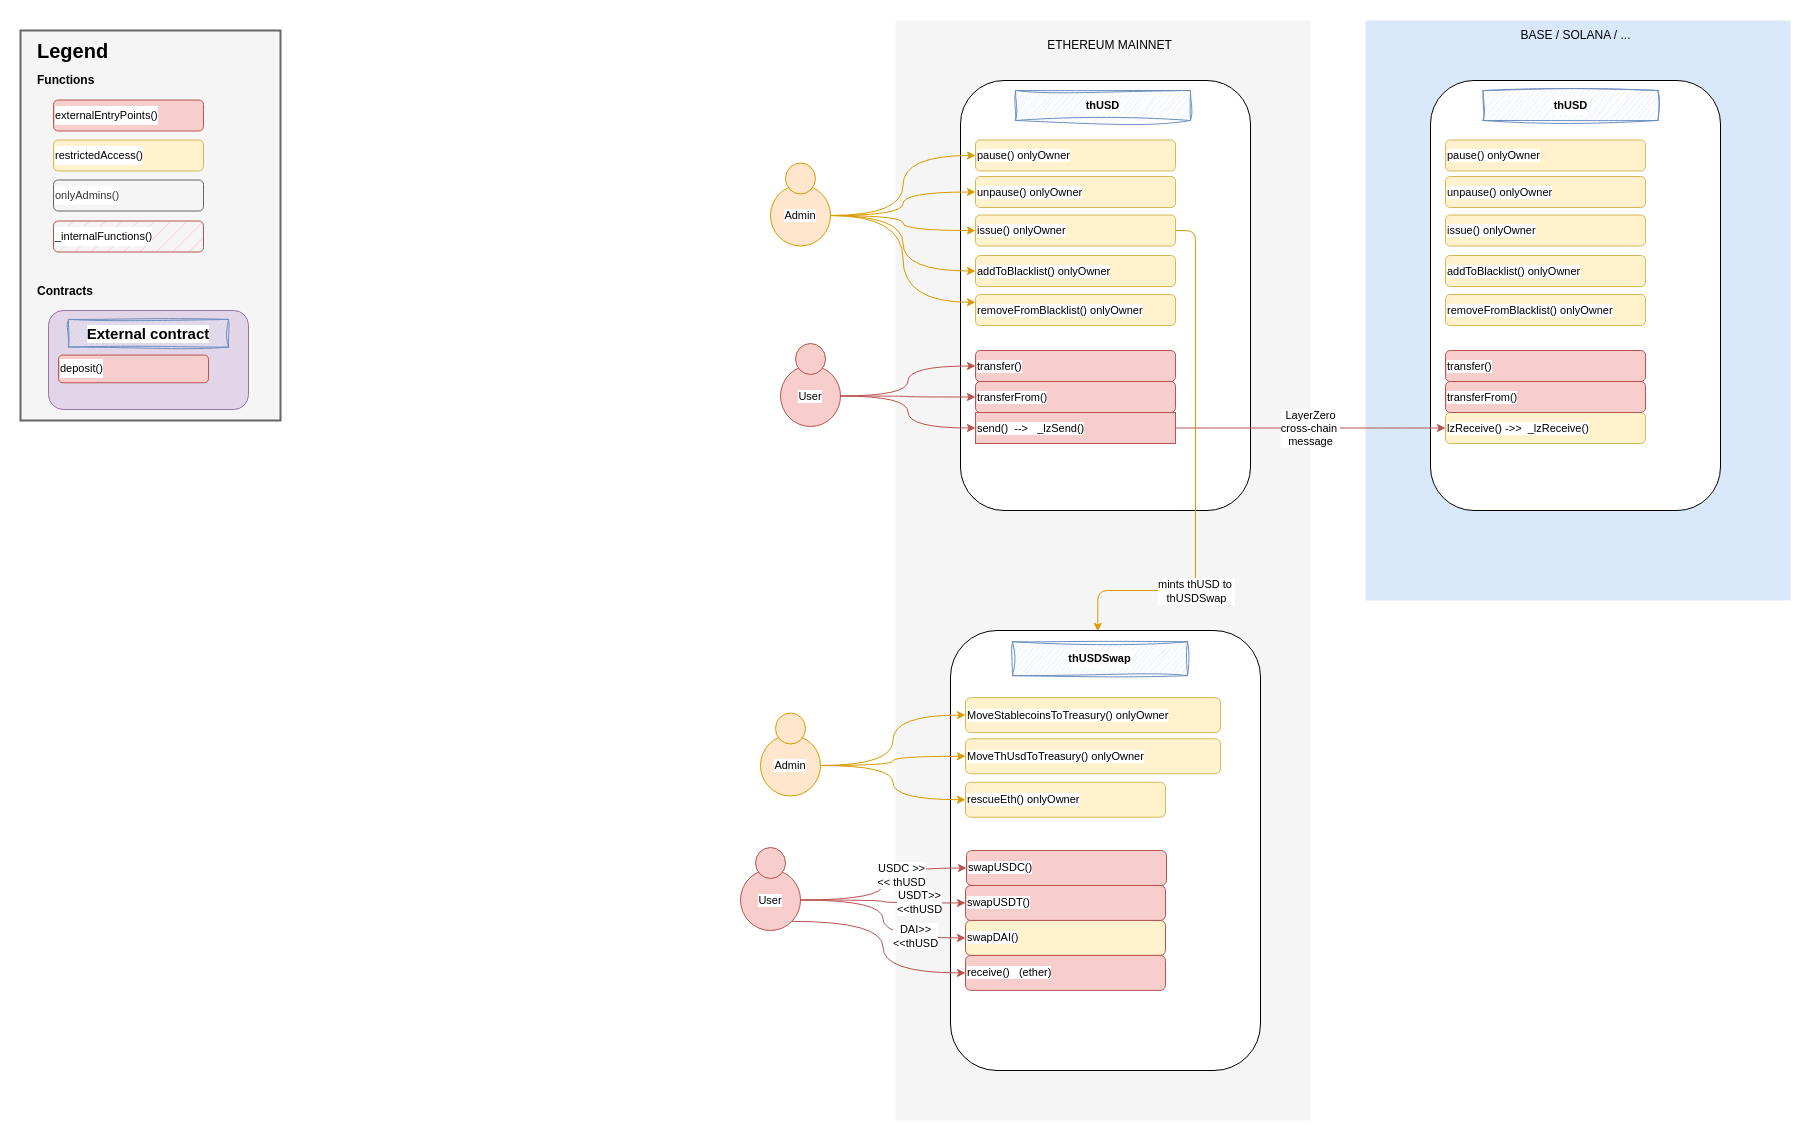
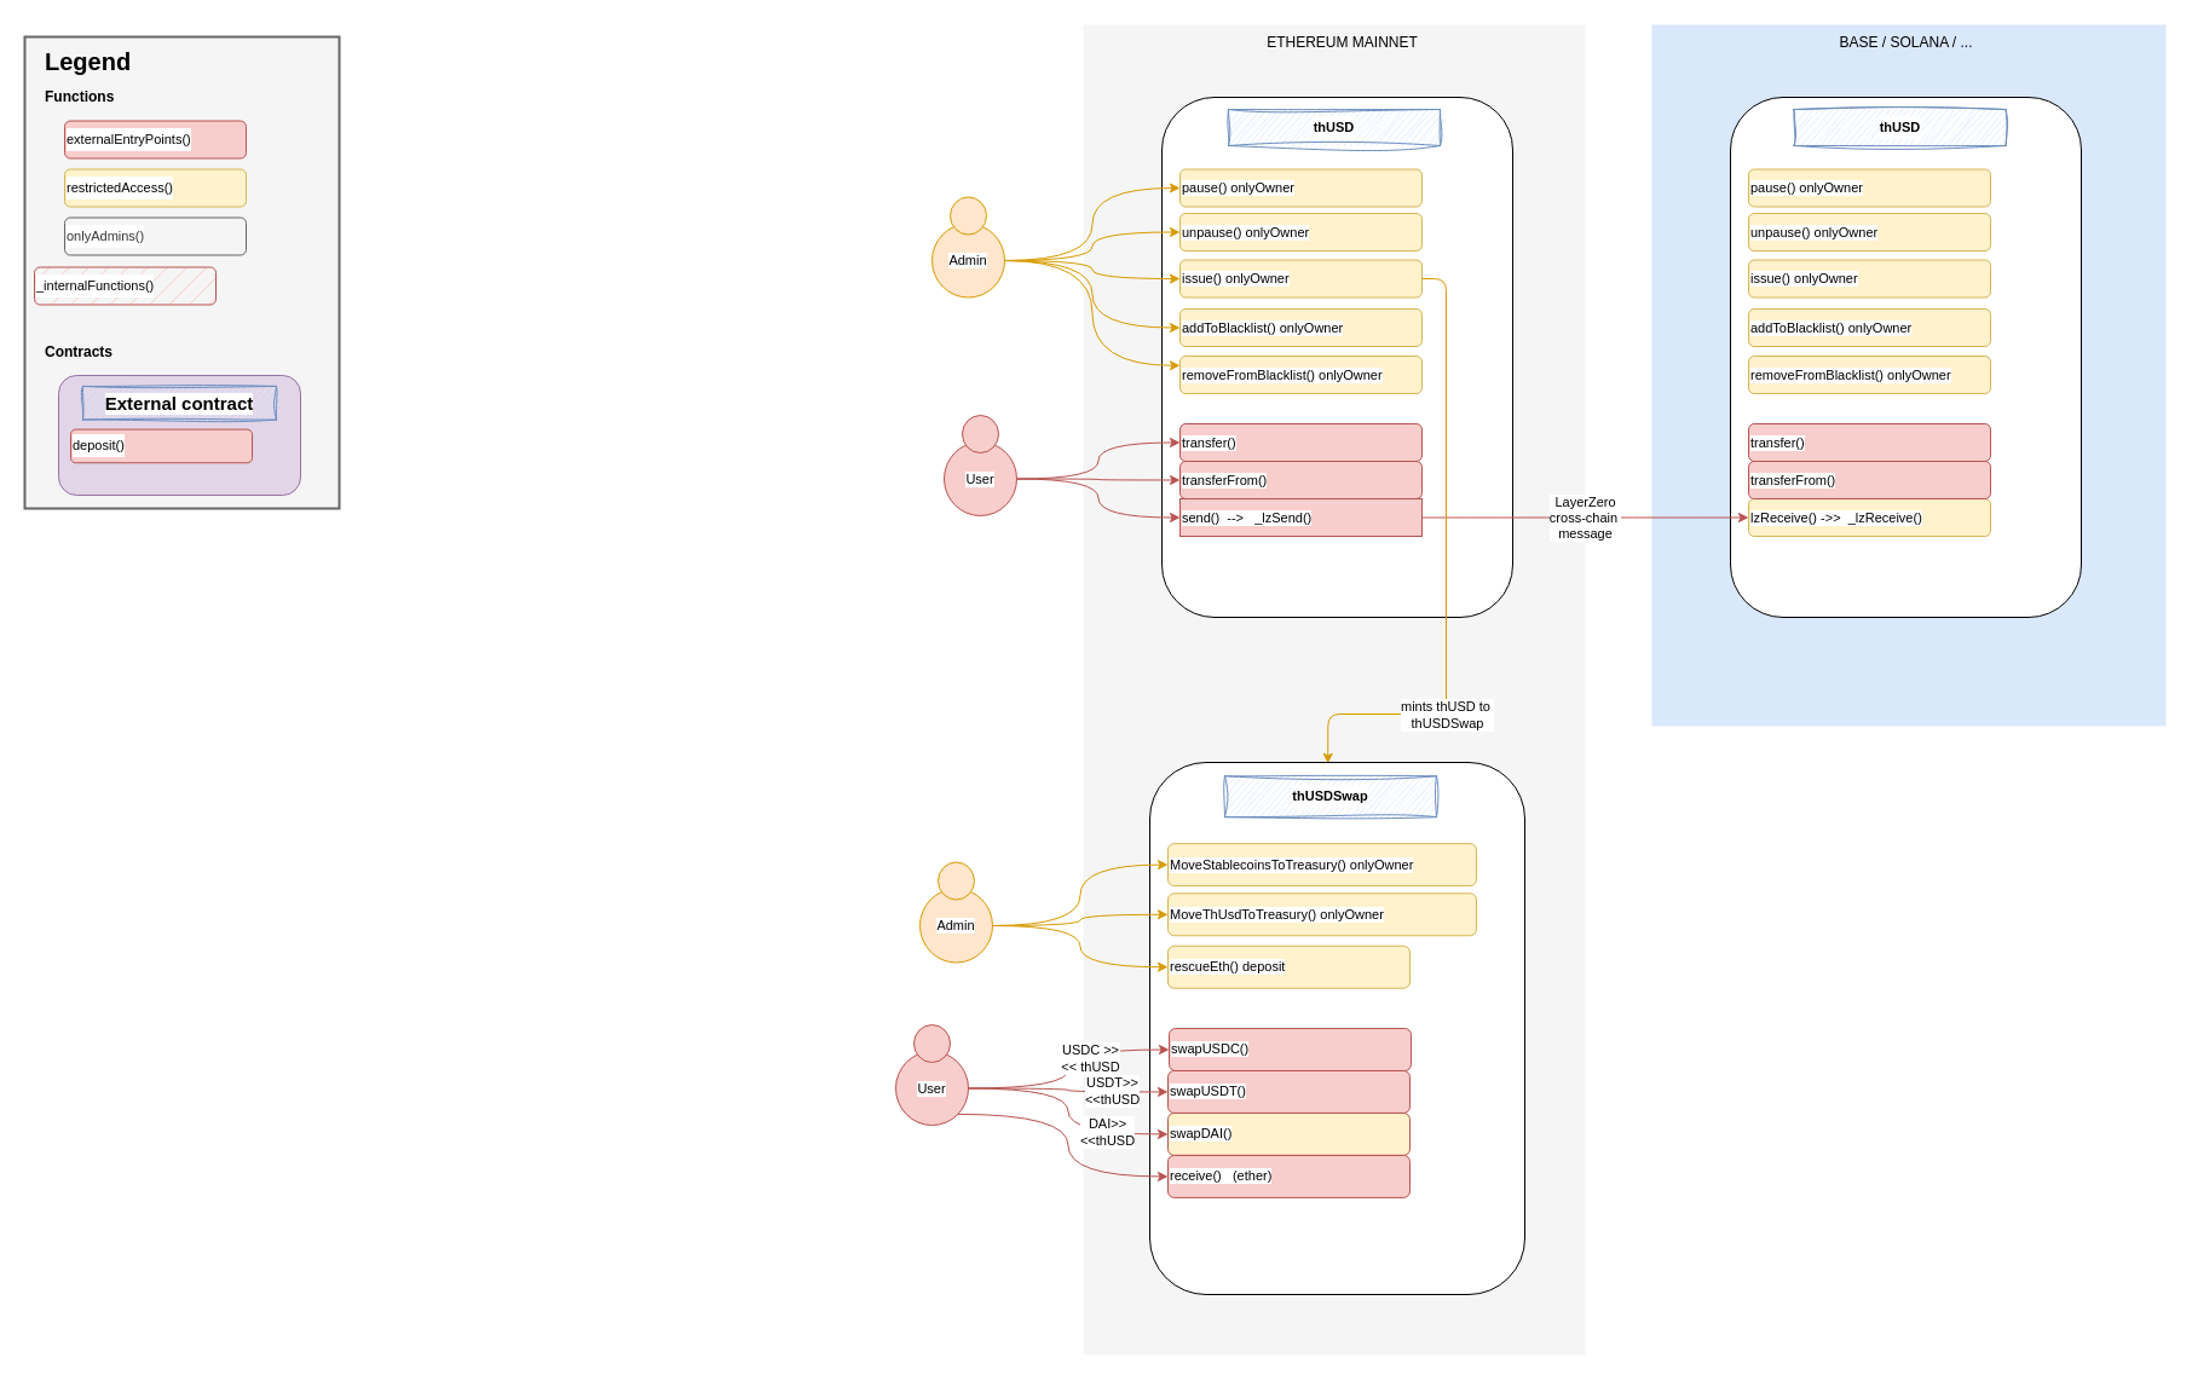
- <mxCell id="16" value="ETHEREUM MAINNET" style="text;html=1;align=center;verticalAlign=middle;whiteSpace=wrap;rounded=0;" parent="1" vertex="1"><mxGeometry x="1017" y="30" width="185" height="30" as="geometry" /></mxCell>
+ <mxCell id="16" value="ETHEREUM MAINNET" style="text;html=1;align=center;verticalAlign=middle;whiteSpace=wrap;rounded=0;" parent="1" vertex="1"><mxGeometry x="1017" y="20" width="185" height="30" as="geometry" /></mxCell>
- <mxCell id="8" value="&lt;div style=&quot;line-height: 19px;&quot;&gt;_internalFunctions()&lt;/div&gt;" style="rounded=1;whiteSpace=wrap;html=1;fontFamily=Helvetica;fontSize=11;labelBackgroundColor=default;align=left;fillColor=#f8cecc;strokeColor=#b85450;fillStyle=hatch;glass=0;" parent="1" vertex="1"><mxGeometry x="53" y="220.5" width="150" height="31" as="geometry" /></mxCell>
+ <mxCell id="8" value="&lt;div style=&quot;line-height: 19px;&quot;&gt;_internalFunctions()&lt;/div&gt;" style="rounded=1;whiteSpace=wrap;html=1;fontFamily=Helvetica;fontSize=11;labelBackgroundColor=default;align=left;fillColor=#f8cecc;strokeColor=#b85450;fillStyle=hatch;glass=0;" parent="1" vertex="1"><mxGeometry x="28" y="220.5" width="150" height="31" as="geometry" /></mxCell>
- <mxCell id="66" value="rescueEth() onlyOwner" style="rounded=1;whiteSpace=wrap;html=1;fontFamily=Helvetica;fontSize=11;labelBackgroundColor=default;fillColor=#fff2cc;strokeColor=#d6b656;align=left;container=0;" parent="61" vertex="1"><mxGeometry x="15" y="151.744" width="200" height="34.974" as="geometry" /></mxCell>
+ <mxCell id="66" value="rescueEth() deposit" style="rounded=1;whiteSpace=wrap;html=1;fontFamily=Helvetica;fontSize=11;labelBackgroundColor=default;fillColor=#fff2cc;strokeColor=#d6b656;align=left;container=0;" parent="61" vertex="1"><mxGeometry x="15" y="151.744" width="200" height="34.974" as="geometry" /></mxCell>
